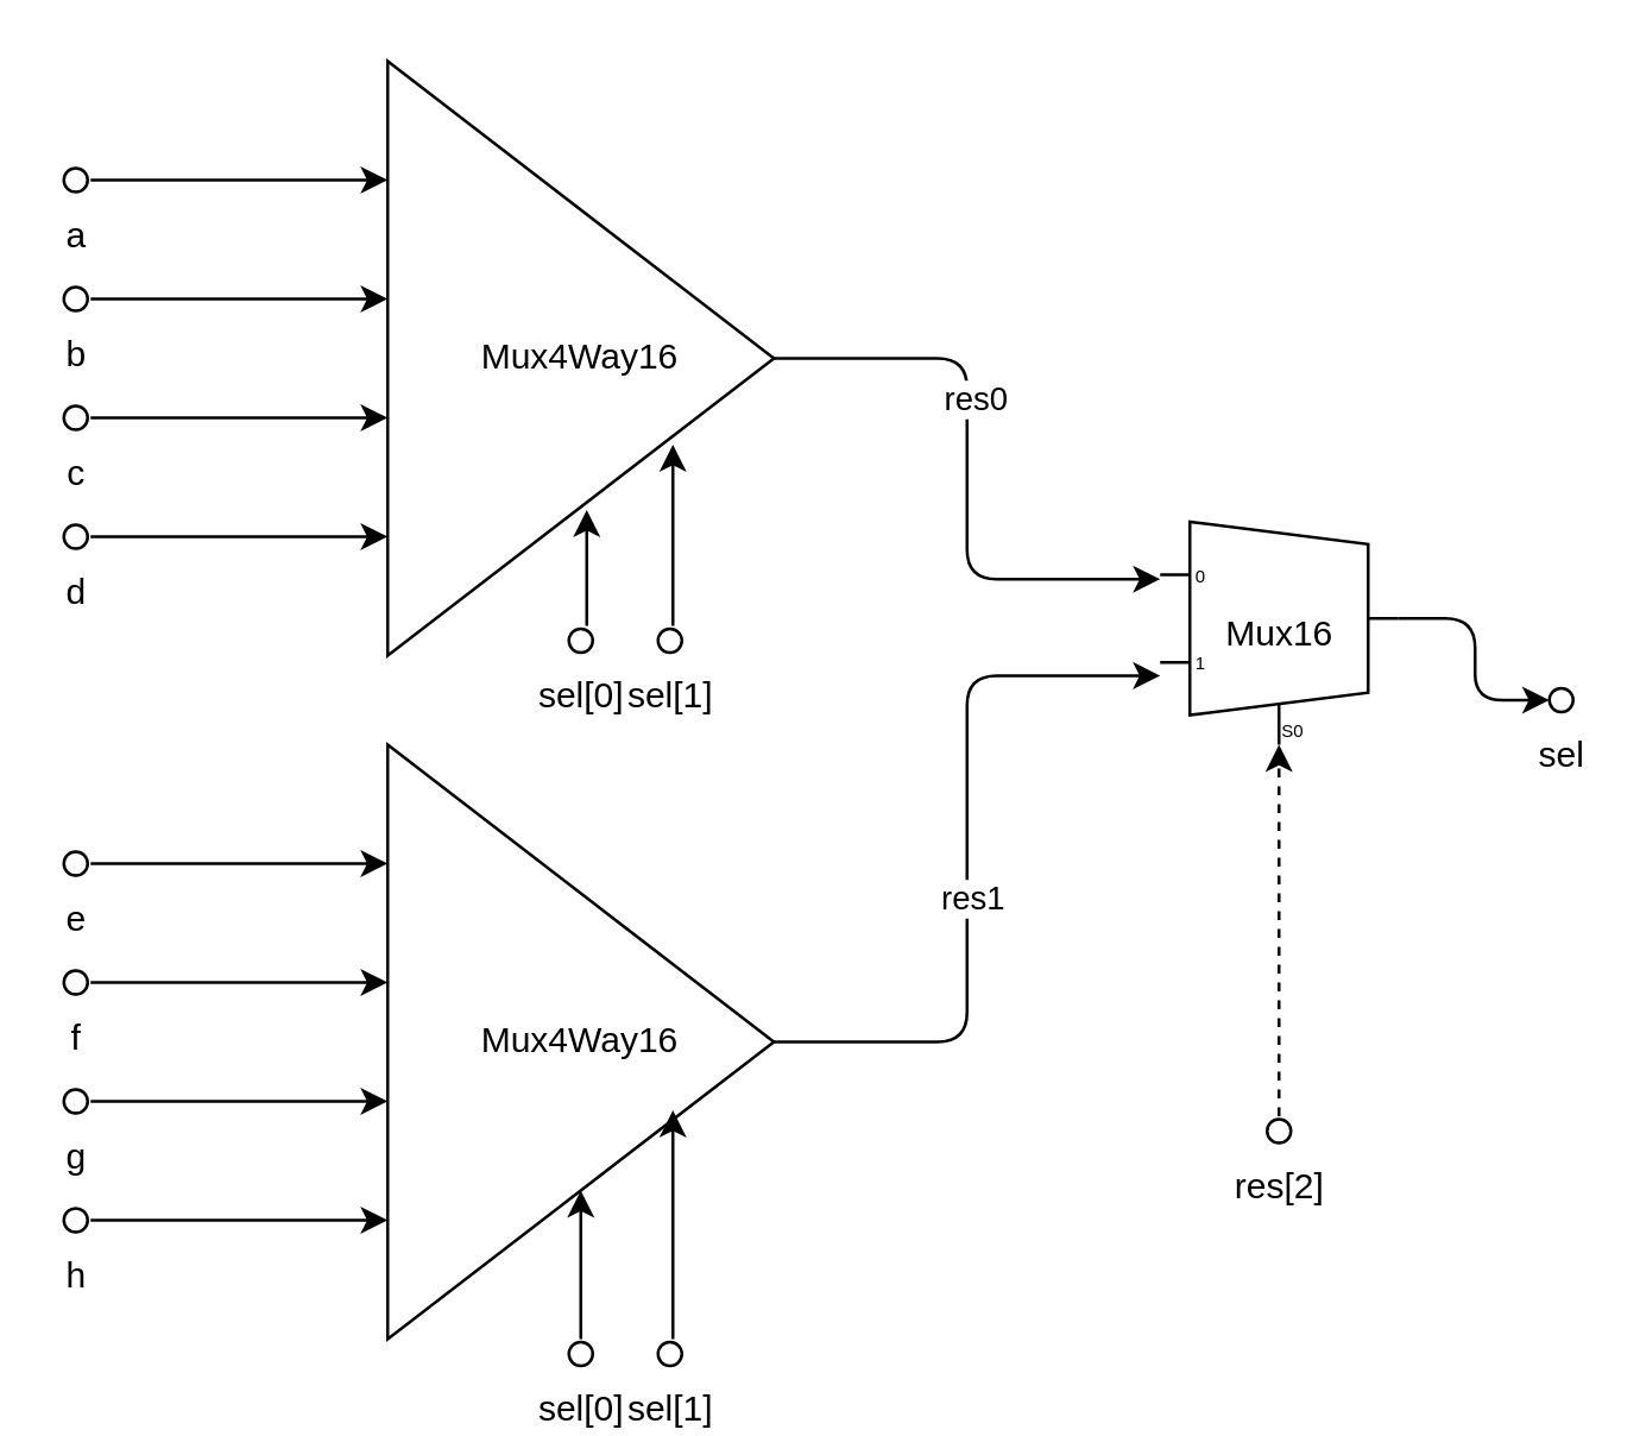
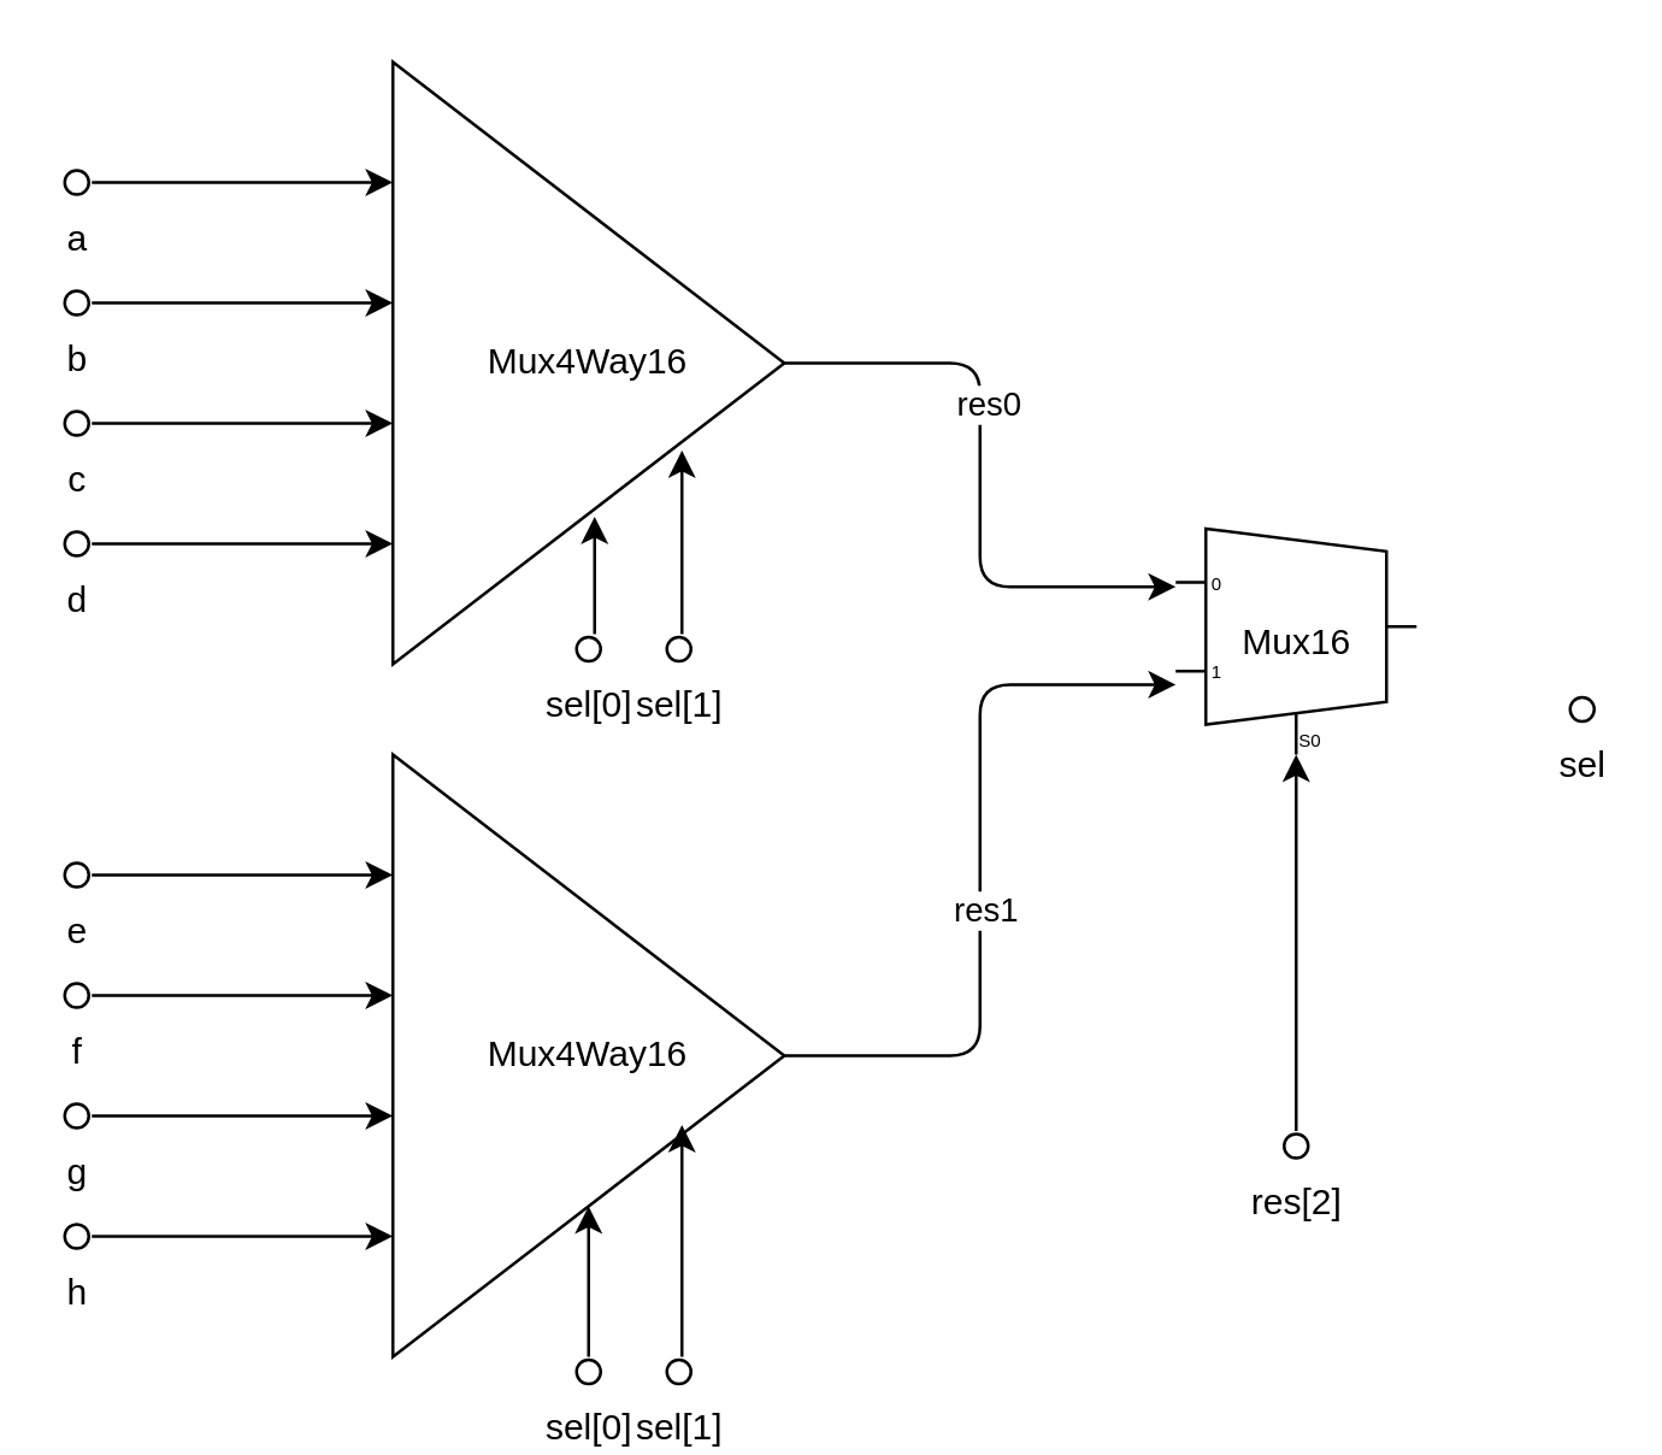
- <mxCell id="24" style="edgeStyle=elbowEdgeStyle;html=1;exitX=1;exitY=0.5;exitDx=0;exitDy=-5;exitPerimeter=0;entryX=0.1;entryY=0.5;entryDx=0;entryDy=0;entryPerimeter=0;" edge="1" parent="1" source="25" target="36"><mxGeometry relative="1" as="geometry" /></mxCell>
- <mxCell id="34" style="edgeStyle=elbowEdgeStyle;html=1;entryX=0.375;entryY=1;entryDx=10;entryDy=0;entryPerimeter=0;dashed=1;" edge="1" parent="1" source="35" target="25"><mxGeometry relative="1" as="geometry" /></mxCell>
+ <mxCell id="34" style="edgeStyle=elbowEdgeStyle;html=1;entryX=0.375;entryY=1;entryDx=10;entryDy=0;entryPerimeter=0;" edge="1" parent="1" source="35" target="25"><mxGeometry relative="1" as="geometry" /></mxCell>
